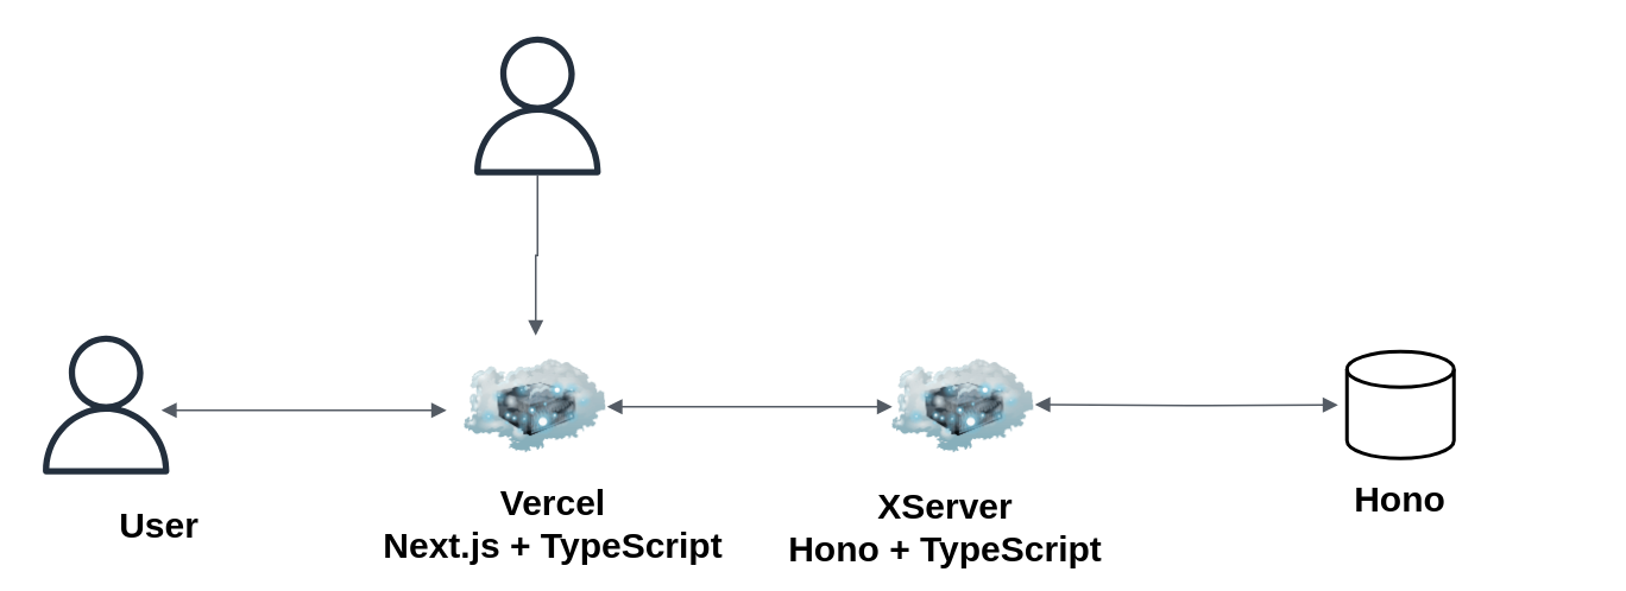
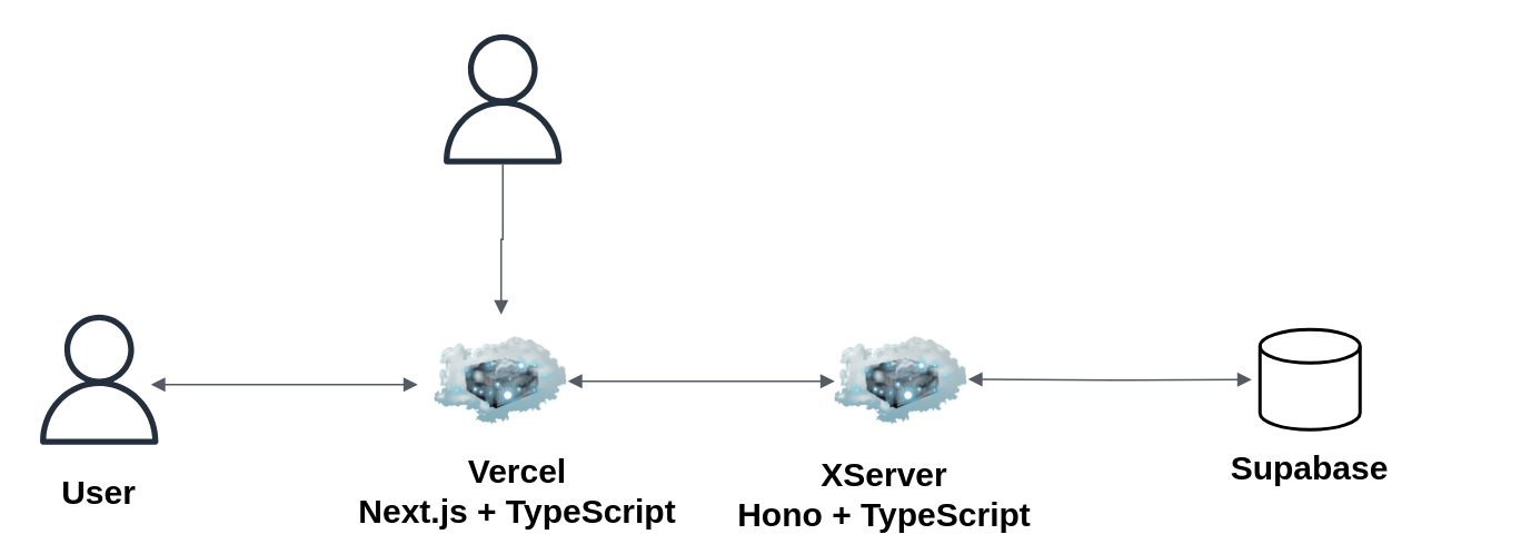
- <mxCell id="9" value="&lt;span style=&quot;font-size: 20px;&quot;&gt;&lt;b&gt;Hono&lt;/b&gt;&lt;/span&gt;" style="text;html=1;align=center;verticalAlign=middle;whiteSpace=wrap;rounded=0;" vertex="1" parent="1"><mxGeometry x="680" y="264" width="210" height="30" as="geometry" /></mxCell>
+ <mxCell id="9" value="&lt;span style=&quot;font-size: 20px;&quot;&gt;&lt;b&gt;Supabase&lt;/b&gt;&lt;/span&gt;" style="text;html=1;align=center;verticalAlign=middle;whiteSpace=wrap;rounded=0;" vertex="1" parent="1"><mxGeometry x="680" y="264" width="210" height="30" as="geometry" /></mxCell>
- <mxCell id="6" value="&lt;font style=&quot;font-size: 20px;&quot;&gt;&lt;b&gt;User&lt;/b&gt;&lt;/font&gt;" style="text;html=1;align=center;verticalAlign=middle;whiteSpace=wrap;rounded=0;" vertex="1" parent="1"><mxGeometry x="59" y="279" width="60" height="30" as="geometry" /></mxCell>
+ <mxCell id="6" value="&lt;font style=&quot;font-size: 20px;&quot;&gt;&lt;b&gt;User&lt;/b&gt;&lt;/font&gt;" style="text;html=1;align=center;verticalAlign=middle;whiteSpace=wrap;rounded=0;" vertex="1" parent="1"><mxGeometry x="29" y="279" width="60" height="30" as="geometry" /></mxCell>
